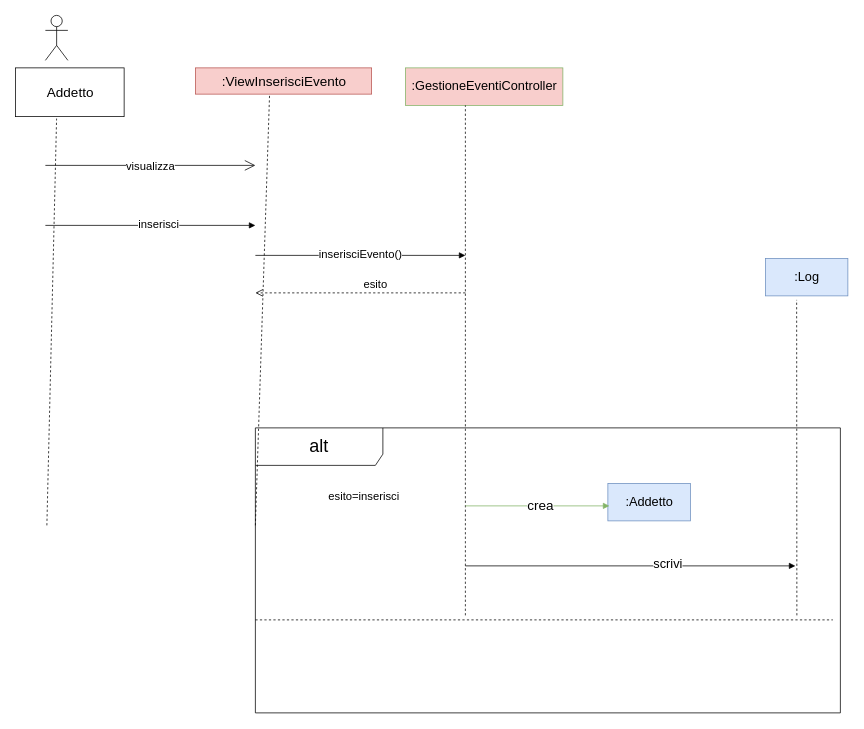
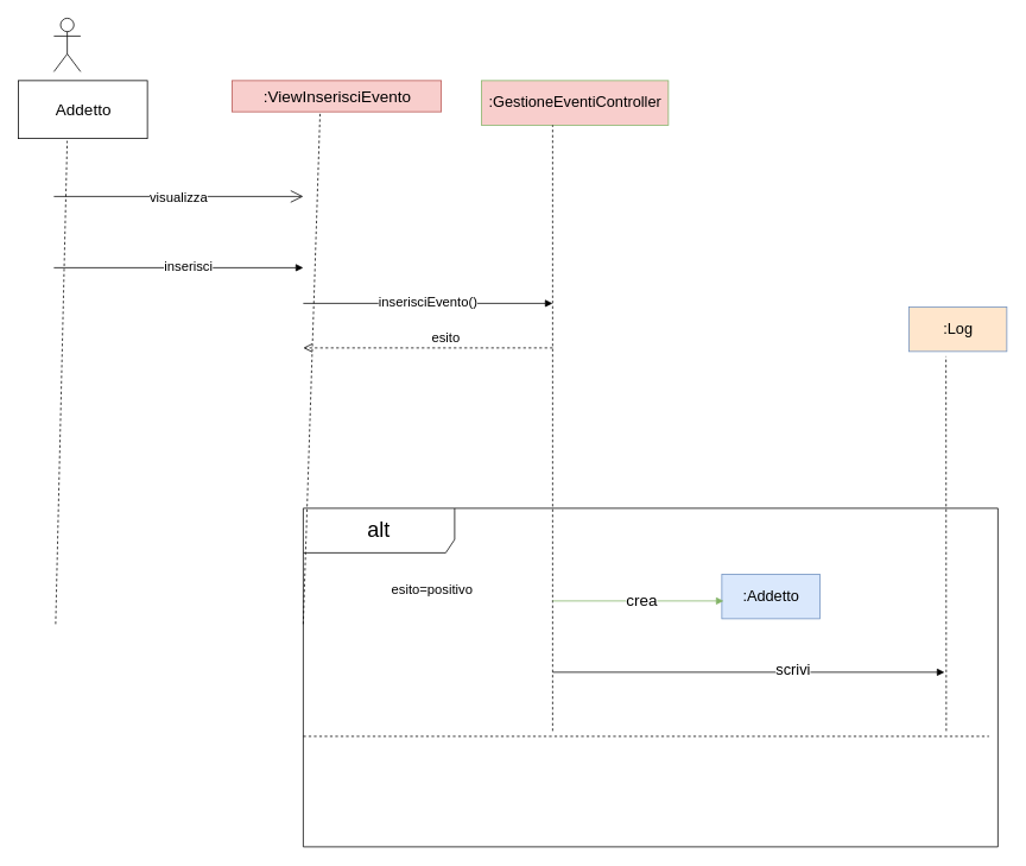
- <mxCell id="8" value="&lt;font style=&quot;font-size: 17px&quot;&gt;:Log&lt;/font&gt;" style="html=1;fillColor=#dae8fc;strokeColor=#6c8ebf;" parent="1" vertex="1"><mxGeometry x="1020" y="344" width="110" height="50" as="geometry" /></mxCell>
+ <mxCell id="8" value="&lt;font style=&quot;font-size: 17px&quot;&gt;:Log&lt;/font&gt;" style="html=1;fillColor=#ffe6cc;strokeColor=#6c8ebf;" parent="1" vertex="1"><mxGeometry x="1020" y="344" width="110" height="50" as="geometry" /></mxCell>
- <mxCell id="19" value="&lt;font style=&quot;font-size: 15px&quot;&gt;esito=inserisci&lt;/font&gt;" style="text;html=1;strokeColor=none;fillColor=none;align=center;verticalAlign=middle;whiteSpace=wrap;rounded=0;" parent="1" vertex="1"><mxGeometry x="355" y="650" width="260" height="20" as="geometry" /></mxCell>
+ <mxCell id="19" value="&lt;font style=&quot;font-size: 15px&quot;&gt;esito=positivo&lt;/font&gt;" style="text;html=1;strokeColor=none;fillColor=none;align=center;verticalAlign=middle;whiteSpace=wrap;rounded=0;" parent="1" vertex="1"><mxGeometry x="355" y="650" width="260" height="20" as="geometry" /></mxCell>
